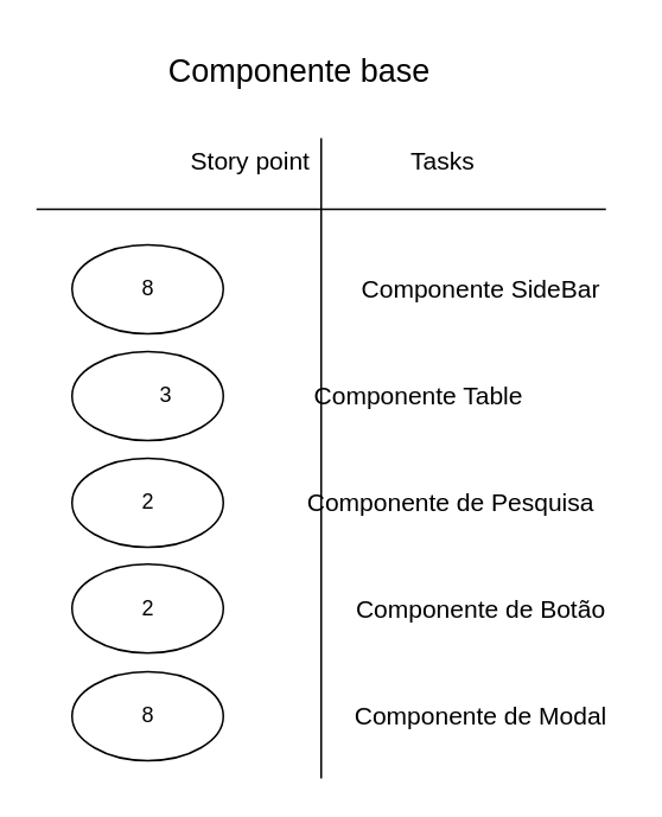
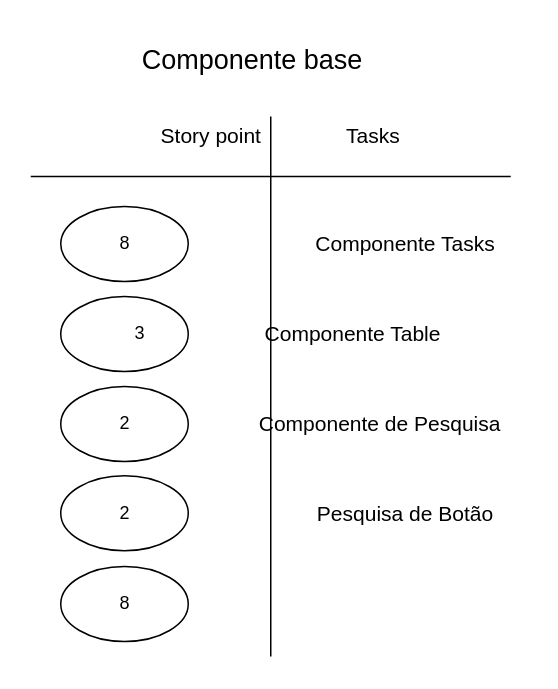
- <mxCell id="17" value="&lt;font style=&quot;font-size: 14px;&quot;&gt;Componente SideBar&lt;/font&gt;" style="text;html=1;align=center;verticalAlign=middle;whiteSpace=wrap;rounded=0;" vertex="1" parent="1"><mxGeometry x="200" y="147" width="140" height="30" as="geometry" /></mxCell>
+ <mxCell id="17" value="&lt;font style=&quot;font-size: 14px;&quot;&gt;Componente Tasks&lt;/font&gt;" style="text;html=1;align=center;verticalAlign=middle;whiteSpace=wrap;rounded=0;" vertex="1" parent="1"><mxGeometry x="200" y="147" width="140" height="30" as="geometry" /></mxCell>
- <mxCell id="20" value="&lt;font style=&quot;font-size: 14px;&quot;&gt;Componente de Botão&lt;/font&gt;" style="text;html=1;align=center;verticalAlign=middle;whiteSpace=wrap;rounded=0;" vertex="1" parent="1"><mxGeometry x="190" y="327" width="160" height="30" as="geometry" /></mxCell>
+ <mxCell id="20" value="&lt;font style=&quot;font-size: 14px;&quot;&gt;Pesquisa de Botão&lt;/font&gt;" style="text;html=1;align=center;verticalAlign=middle;whiteSpace=wrap;rounded=0;" vertex="1" parent="1"><mxGeometry x="190" y="327" width="160" height="30" as="geometry" /></mxCell>
- <mxCell id="21" value="&lt;font style=&quot;font-size: 14px;&quot;&gt;Componente de Modal&lt;/font&gt;" style="text;html=1;align=center;verticalAlign=middle;whiteSpace=wrap;rounded=0;" vertex="1" parent="1"><mxGeometry x="190" y="387" width="160" height="30" as="geometry" /></mxCell>
